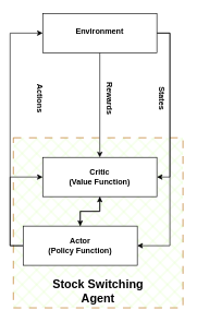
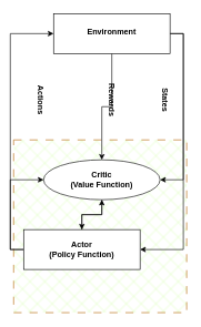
- <mxCell id="6" value="&lt;span&gt;&lt;sup&gt;&lt;font style=&quot;font-size: 12px;&quot;&gt;Environment&lt;/font&gt;&lt;/sup&gt;&lt;/span&gt;" style="rounded=0;whiteSpace=wrap;html=1;fontStyle=1" parent="1" vertex="1"><mxGeometry x="65" y="20" width="175" height="60" as="geometry" /></mxCell>
+ <mxCell id="6" value="&lt;span&gt;&lt;sup&gt;&lt;font style=&quot;font-size: 12px;&quot;&gt;Environment&lt;/font&gt;&lt;/sup&gt;&lt;/span&gt;" style="rounded=0;whiteSpace=wrap;html=1;fontStyle=1" parent="1" vertex="1"><mxGeometry x="80" y="20" width="175" height="60" as="geometry" /></mxCell>
- <mxCell id="8" value="Critic&lt;br&gt;(Value Function)" style="rounded=0;whiteSpace=wrap;html=1;fontStyle=1" parent="1" vertex="1"><mxGeometry x="65" y="240" width="175" height="60" as="geometry" /></mxCell>
+ <mxCell id="8" value="Critic&lt;br&gt;(Value Function)" style="ellipse;whiteSpace=wrap;html=1;fontStyle=1;" parent="1" vertex="1"><mxGeometry x="65" y="240" width="175" height="60" as="geometry" /></mxCell>
- <mxCell id="13" value="&lt;font color=&quot;#000000&quot; style=&quot;font-size: 18px; background-color: rgb(255, 255, 255);&quot;&gt;Stock Switching Agent&lt;/font&gt;" style="text;html=1;align=center;verticalAlign=middle;whiteSpace=wrap;rounded=0;fontStyle=1" parent="1" vertex="1"><mxGeometry x="60" y="430" width="180" height="30" as="geometry" /></mxCell>
